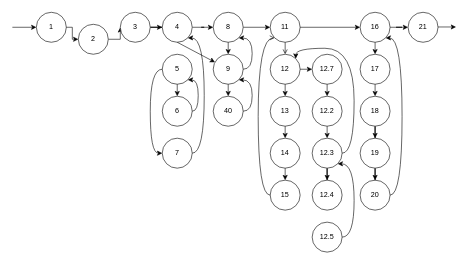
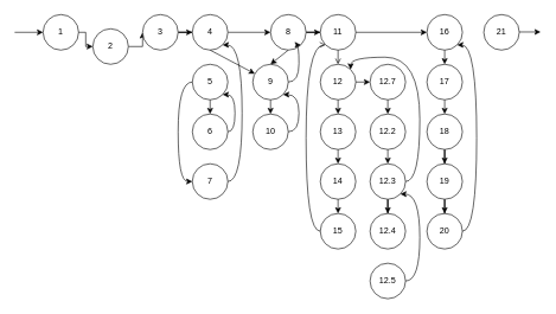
- <mxCell id="13" value="8" style="ellipse;whiteSpace=wrap;html=1;aspect=fixed;" parent="1" vertex="1"><mxGeometry x="355" y="20" width="50" height="50" as="geometry" /></mxCell>
+ <mxCell id="13" value="8" style="ellipse;whiteSpace=wrap;html=1;aspect=fixed;" parent="1" vertex="1"><mxGeometry x="380" y="20" width="50" height="50" as="geometry" /></mxCell>
- <mxCell id="48" value="" style="edgeStyle=orthogonalEdgeStyle;rounded=0;orthogonalLoop=1;jettySize=auto;html=1;" edge="1" parent="1" source="49" target="60"><mxGeometry relative="1" as="geometry" /></mxCell>
- <mxCell id="15" value="40" style="ellipse;whiteSpace=wrap;html=1;aspect=fixed;" parent="1" vertex="1"><mxGeometry x="355" y="160" width="50" height="50" as="geometry" /></mxCell>
+ <mxCell id="15" value="10" style="ellipse;whiteSpace=wrap;html=1;aspect=fixed;" parent="1" vertex="1"><mxGeometry x="355" y="160" width="50" height="50" as="geometry" /></mxCell>
